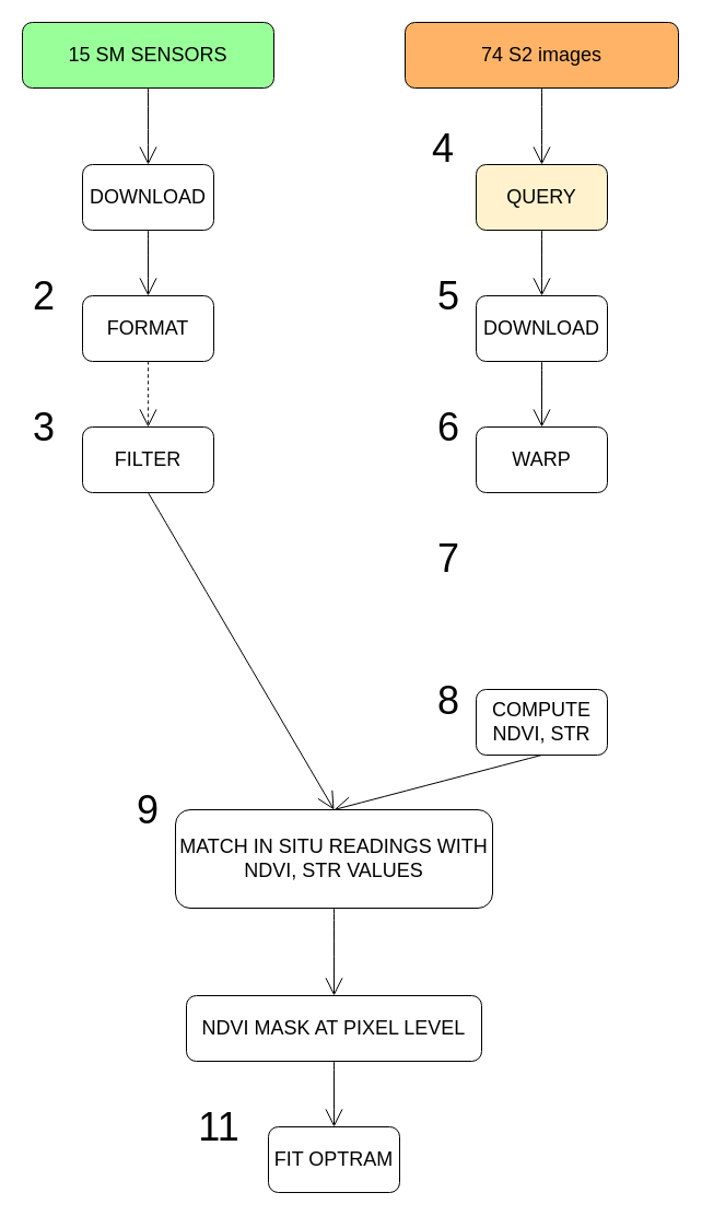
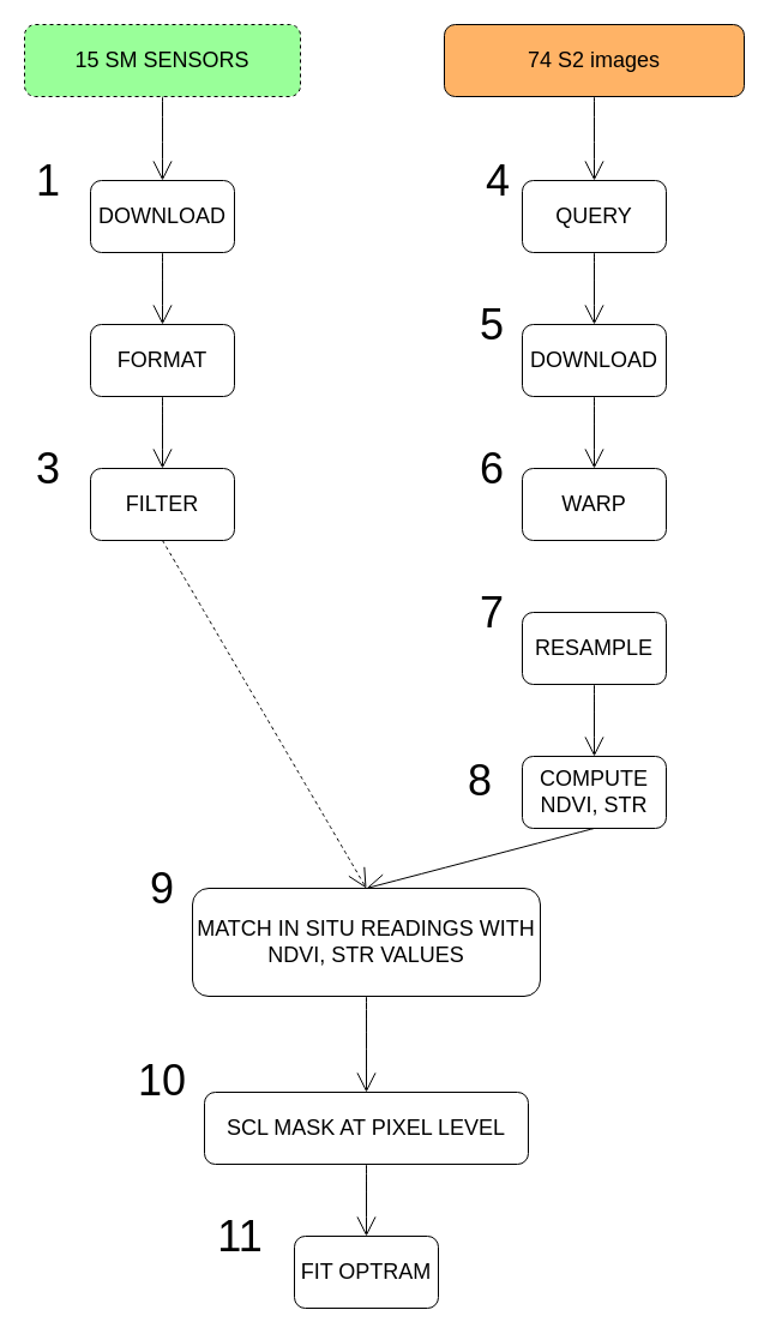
- <mxCell id="3" value="&lt;font style=&quot;font-size: 18px&quot;&gt;15 SM SENSORS&lt;/font&gt;" style="rounded=1;whiteSpace=wrap;html=1;hachureGap=4;pointerEvents=0;fillColor=#99FF99;" vertex="1" parent="1"><mxGeometry x="20" y="20" width="230" height="60" as="geometry" /></mxCell>
+ <mxCell id="3" value="&lt;font style=&quot;font-size: 18px&quot;&gt;15 SM SENSORS&lt;/font&gt;" style="rounded=1;whiteSpace=wrap;html=1;hachureGap=4;pointerEvents=0;fillColor=#99FF99;dashed=1;" vertex="1" parent="1"><mxGeometry x="20" y="20" width="230" height="60" as="geometry" /></mxCell>
- <mxCell id="28" value="&lt;font style=&quot;font-size: 36px&quot;&gt;4&lt;/font&gt;" style="text;html=1;strokeColor=none;fillColor=none;align=center;verticalAlign=middle;whiteSpace=wrap;rounded=0;hachureGap=4;pointerEvents=0;" vertex="1" parent="1"><mxGeometry x="385" y="115" width="40" height="40" as="geometry" /></mxCell>
+ <mxCell id="28" value="&lt;font style=&quot;font-size: 36px&quot;&gt;4&lt;/font&gt;" style="text;html=1;strokeColor=none;fillColor=none;align=center;verticalAlign=middle;whiteSpace=wrap;rounded=0;hachureGap=4;pointerEvents=0;" vertex="1" parent="1"><mxGeometry x="395" y="130" width="40" height="40" as="geometry" /></mxCell>
+ <mxCell id="25" value="&lt;span style=&quot;font-size: 36px&quot;&gt;1&lt;/span&gt;" style="text;html=1;strokeColor=none;fillColor=none;align=center;verticalAlign=middle;whiteSpace=wrap;rounded=0;hachureGap=4;pointerEvents=0;" vertex="1" parent="1"><mxGeometry x="20" y="130" width="40" height="40" as="geometry" /></mxCell>
- <mxCell id="9" value="&lt;font style=&quot;font-size: 18px&quot;&gt;QUERY&lt;/font&gt;" style="rounded=1;whiteSpace=wrap;html=1;hachureGap=4;pointerEvents=0;fillColor=#fff2cc;" vertex="1" parent="1"><mxGeometry x="435" y="150" width="120" height="60" as="geometry" /></mxCell>
+ <mxCell id="9" value="&lt;font style=&quot;font-size: 18px&quot;&gt;QUERY&lt;/font&gt;" style="rounded=1;whiteSpace=wrap;html=1;hachureGap=4;pointerEvents=0;" vertex="1" parent="1"><mxGeometry x="435" y="150" width="120" height="60" as="geometry" /></mxCell>
- <mxCell id="26" value="&lt;font style=&quot;font-size: 36px&quot;&gt;2&lt;/font&gt;" style="text;html=1;strokeColor=none;fillColor=none;align=center;verticalAlign=middle;whiteSpace=wrap;rounded=0;hachureGap=4;pointerEvents=0;" vertex="1" parent="1"><mxGeometry x="20" y="250" width="40" height="40" as="geometry" /></mxCell>
- <mxCell id="10" style="edgeStyle=none;curved=1;rounded=0;orthogonalLoop=1;jettySize=auto;html=1;exitX=0.5;exitY=1;exitDx=0;exitDy=0;entryX=0.5;entryY=0;entryDx=0;entryDy=0;endArrow=open;startSize=14;endSize=14;sourcePerimeterSpacing=8;targetPerimeterSpacing=8;dashed=1;" edge="1" parent="1" source="11" target="24"><mxGeometry relative="1" as="geometry" /></mxCell>
+ <mxCell id="10" style="edgeStyle=none;curved=1;rounded=0;orthogonalLoop=1;jettySize=auto;html=1;exitX=0.5;exitY=1;exitDx=0;exitDy=0;entryX=0.5;entryY=0;entryDx=0;entryDy=0;endArrow=open;startSize=14;endSize=14;sourcePerimeterSpacing=8;targetPerimeterSpacing=8;" edge="1" parent="1" source="11" target="24"><mxGeometry relative="1" as="geometry" /></mxCell>
+ <mxCell id="16" value="&lt;font style=&quot;font-size: 18px&quot;&gt;RESAMPLE&lt;/font&gt;" style="rounded=1;whiteSpace=wrap;html=1;hachureGap=4;pointerEvents=0;" vertex="1" parent="1"><mxGeometry x="435" y="510" width="120" height="60" as="geometry" /></mxCell>
- <mxCell id="23" style="edgeStyle=none;curved=1;rounded=0;orthogonalLoop=1;jettySize=auto;html=1;exitX=0.5;exitY=1;exitDx=0;exitDy=0;entryX=0.5;entryY=0;entryDx=0;entryDy=0;endArrow=open;startSize=14;endSize=14;sourcePerimeterSpacing=8;targetPerimeterSpacing=8;" edge="1" parent="1" source="24" target="20"><mxGeometry relative="1" as="geometry" /></mxCell>
+ <mxCell id="23" style="edgeStyle=none;curved=1;rounded=0;orthogonalLoop=1;jettySize=auto;html=1;exitX=0.5;exitY=1;exitDx=0;exitDy=0;entryX=0.5;entryY=0;entryDx=0;entryDy=0;endArrow=open;startSize=14;endSize=14;sourcePerimeterSpacing=8;targetPerimeterSpacing=8;dashed=1;" edge="1" parent="1" source="24" target="20"><mxGeometry relative="1" as="geometry" /></mxCell>
+ <mxCell id="15" style="edgeStyle=none;curved=1;rounded=0;orthogonalLoop=1;jettySize=auto;html=1;exitX=0.5;exitY=1;exitDx=0;exitDy=0;entryX=0.5;entryY=0;entryDx=0;entryDy=0;endArrow=open;startSize=14;endSize=14;sourcePerimeterSpacing=8;targetPerimeterSpacing=8;" edge="1" parent="1" source="16" target="18"><mxGeometry relative="1" as="geometry" /></mxCell>
- <mxCell id="32" value="&lt;font style=&quot;font-size: 36px&quot;&gt;8&lt;/font&gt;" style="text;html=1;strokeColor=none;fillColor=none;align=center;verticalAlign=middle;whiteSpace=wrap;rounded=0;hachureGap=4;pointerEvents=0;" vertex="1" parent="1"><mxGeometry x="390" y="620" width="40" height="40" as="geometry" /></mxCell>
+ <mxCell id="32" value="&lt;font style=&quot;font-size: 36px&quot;&gt;8&lt;/font&gt;" style="text;html=1;strokeColor=none;fillColor=none;align=center;verticalAlign=middle;whiteSpace=wrap;rounded=0;hachureGap=4;pointerEvents=0;" vertex="1" parent="1"><mxGeometry x="380" y="630" width="40" height="40" as="geometry" /></mxCell>
+ <mxCell id="34" value="&lt;font style=&quot;font-size: 36px&quot;&gt;10&lt;/font&gt;" style="text;html=1;strokeColor=none;fillColor=none;align=center;verticalAlign=middle;whiteSpace=wrap;rounded=0;hachureGap=4;pointerEvents=0;" vertex="1" parent="1"><mxGeometry x="115" y="880" width="40" height="40" as="geometry" /></mxCell>
- <mxCell id="22" value="&lt;span style=&quot;font-size: 18px&quot;&gt;NDVI MASK AT PIXEL LEVEL&lt;/span&gt;" style="rounded=1;whiteSpace=wrap;html=1;hachureGap=4;pointerEvents=0;" vertex="1" parent="1"><mxGeometry x="170" y="910" width="270" height="60" as="geometry" /></mxCell>
+ <mxCell id="22" value="&lt;span style=&quot;font-size: 18px&quot;&gt;SCL MASK AT PIXEL LEVEL&lt;/span&gt;" style="rounded=1;whiteSpace=wrap;html=1;hachureGap=4;pointerEvents=0;" vertex="1" parent="1"><mxGeometry x="170" y="910" width="270" height="60" as="geometry" /></mxCell>
